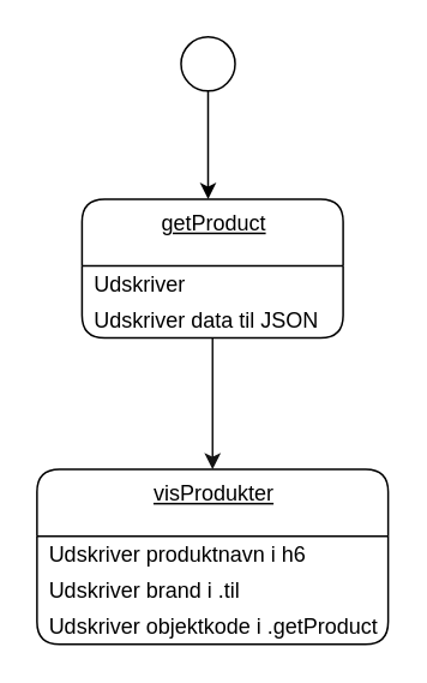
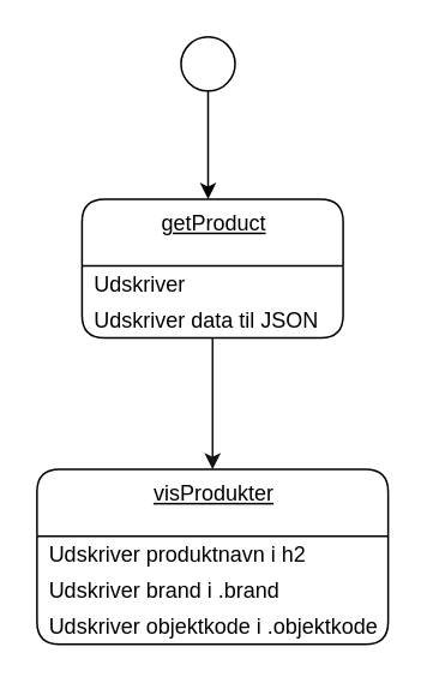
- <mxCell id="9" value="Udskriver produktnavn i h6" style="fillColor=none;strokeColor=none;align=left;verticalAlign=middle;spacingLeft=5;" vertex="1" parent="8"><mxGeometry y="37" width="195" height="20" as="geometry" /></mxCell>
+ <mxCell id="9" value="Udskriver produktnavn i h2" style="fillColor=none;strokeColor=none;align=left;verticalAlign=middle;spacingLeft=5;" vertex="1" parent="8"><mxGeometry y="37" width="195" height="20" as="geometry" /></mxCell>
- <mxCell id="10" value="Udskriver brand i .til" style="fillColor=none;strokeColor=none;align=left;verticalAlign=middle;spacingLeft=5;" vertex="1" parent="8"><mxGeometry y="57" width="195" height="20" as="geometry" /></mxCell>
+ <mxCell id="10" value="Udskriver brand i .brand" style="fillColor=none;strokeColor=none;align=left;verticalAlign=middle;spacingLeft=5;" vertex="1" parent="8"><mxGeometry y="57" width="195" height="20" as="geometry" /></mxCell>
- <mxCell id="11" value="Udskriver objektkode i .getProduct" style="fillColor=none;strokeColor=none;align=left;verticalAlign=middle;spacingLeft=5;" vertex="1" parent="8"><mxGeometry y="77" width="195" height="20" as="geometry" /></mxCell>
+ <mxCell id="11" value="Udskriver objektkode i .objektkode" style="fillColor=none;strokeColor=none;align=left;verticalAlign=middle;spacingLeft=5;" vertex="1" parent="8"><mxGeometry y="77" width="195" height="20" as="geometry" /></mxCell>
